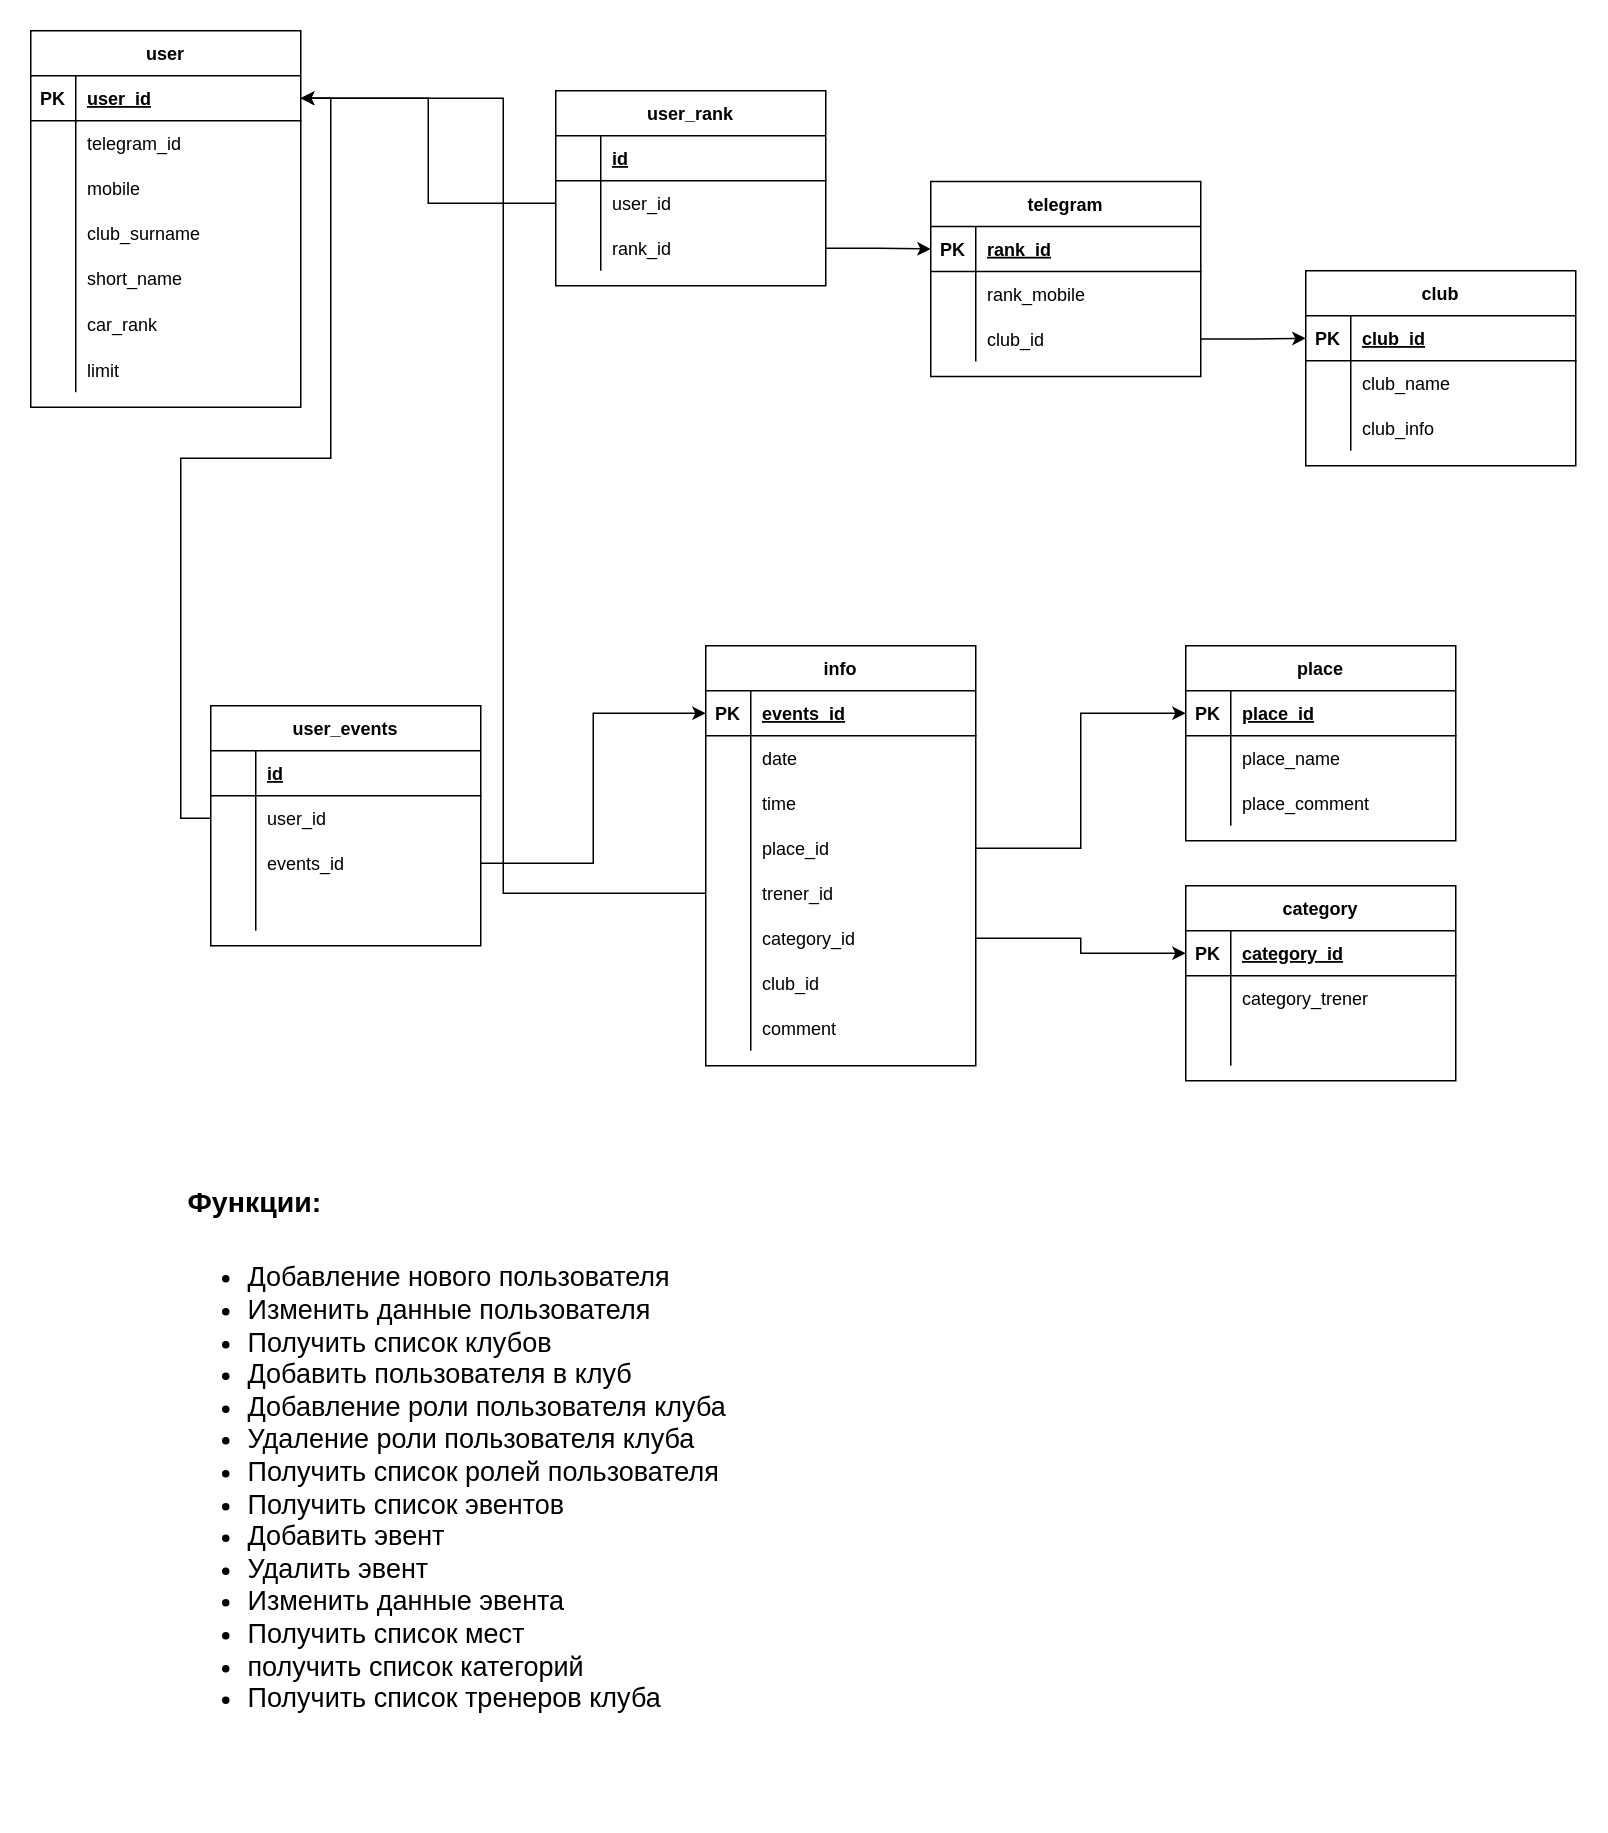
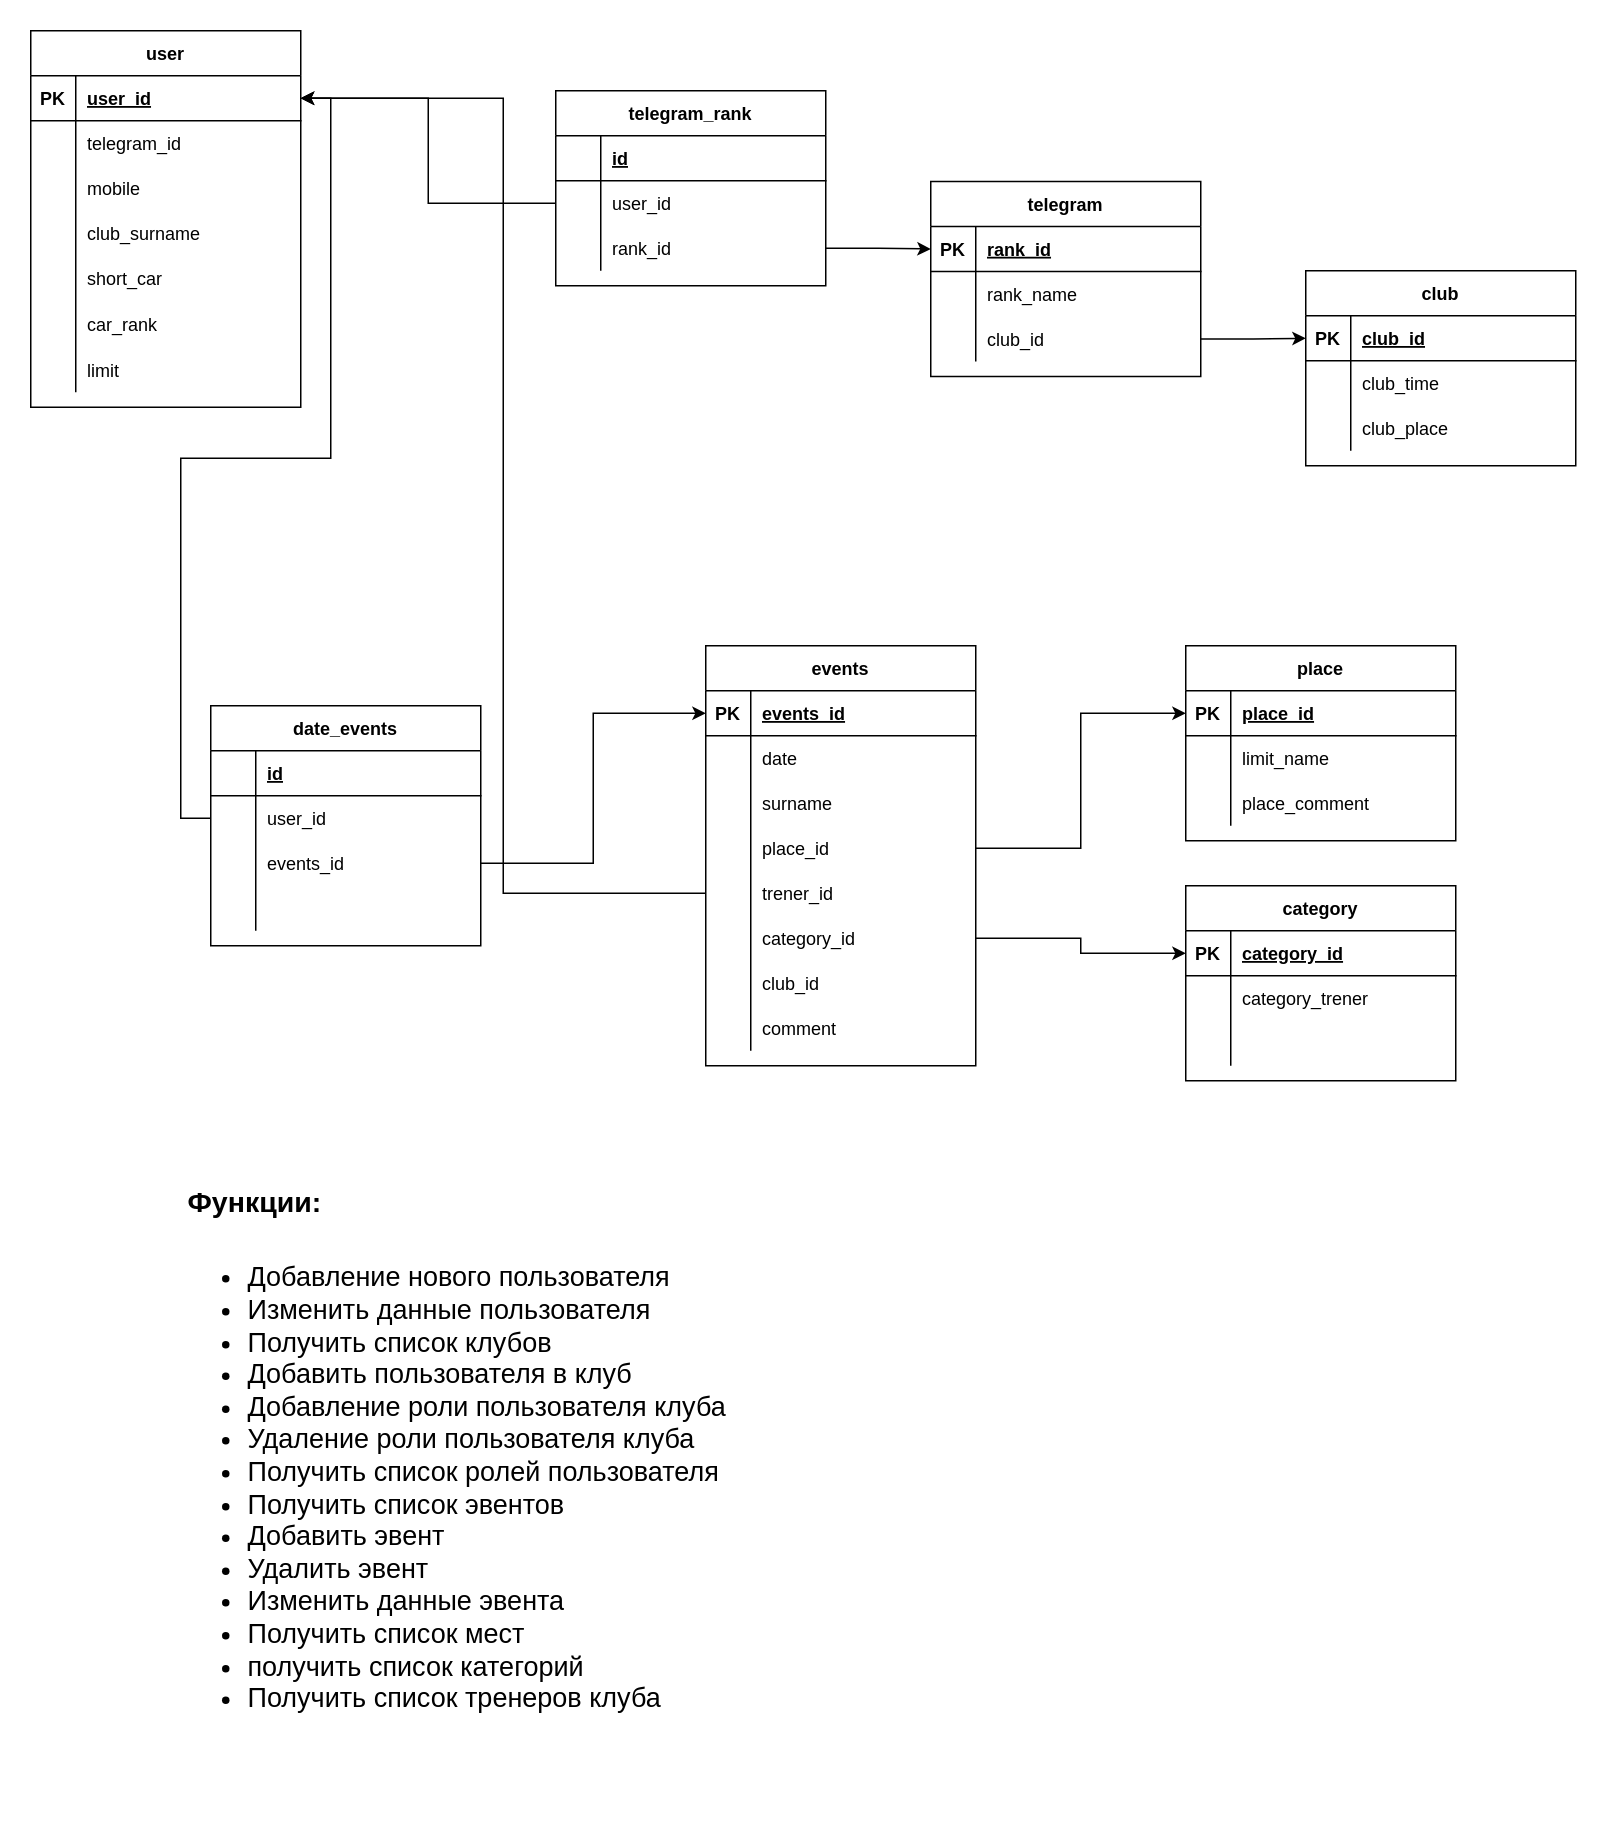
- <mxCell id="102" value="user_rank" style="shape=table;startSize=30;container=1;collapsible=1;childLayout=tableLayout;fixedRows=1;rowLines=0;fontStyle=1;align=center;resizeLast=1;" parent="1" vertex="1"><mxGeometry x="370" y="60" width="180" height="130" as="geometry"><mxRectangle x="890" y="-275.5" width="60" height="30" as="alternateBounds" /></mxGeometry></mxCell>
+ <mxCell id="102" value="telegram_rank" style="shape=table;startSize=30;container=1;collapsible=1;childLayout=tableLayout;fixedRows=1;rowLines=0;fontStyle=1;align=center;resizeLast=1;" parent="1" vertex="1"><mxGeometry x="370" y="60" width="180" height="130" as="geometry"><mxRectangle x="890" y="-275.5" width="60" height="30" as="alternateBounds" /></mxGeometry></mxCell>
- <mxCell id="27" value="short_name" style="shape=partialRectangle;connectable=0;fillColor=none;top=0;left=0;bottom=0;right=0;align=left;spacingLeft=6;overflow=hidden;" parent="25" vertex="1"><mxGeometry x="30" width="150" height="30" as="geometry"><mxRectangle width="150" height="30" as="alternateBounds" /></mxGeometry></mxCell>
+ <mxCell id="27" value="short_car" style="shape=partialRectangle;connectable=0;fillColor=none;top=0;left=0;bottom=0;right=0;align=left;spacingLeft=6;overflow=hidden;" parent="25" vertex="1"><mxGeometry x="30" width="150" height="30" as="geometry"><mxRectangle width="150" height="30" as="alternateBounds" /></mxGeometry></mxCell>
- <mxCell id="8" value="rank_mobile" style="shape=partialRectangle;connectable=0;fillColor=none;top=0;left=0;bottom=0;right=0;align=left;spacingLeft=6;overflow=hidden;" parent="6" vertex="1"><mxGeometry x="30" width="150" height="30" as="geometry"><mxRectangle width="150" height="30" as="alternateBounds" /></mxGeometry></mxCell>
+ <mxCell id="8" value="rank_name" style="shape=partialRectangle;connectable=0;fillColor=none;top=0;left=0;bottom=0;right=0;align=left;spacingLeft=6;overflow=hidden;" parent="6" vertex="1"><mxGeometry x="30" width="150" height="30" as="geometry"><mxRectangle width="150" height="30" as="alternateBounds" /></mxGeometry></mxCell>
- <mxCell id="40" value="club_name" style="shape=partialRectangle;connectable=0;fillColor=none;top=0;left=0;bottom=0;right=0;align=left;spacingLeft=6;overflow=hidden;" parent="38" vertex="1"><mxGeometry x="30" width="150" height="30" as="geometry"><mxRectangle width="150" height="30" as="alternateBounds" /></mxGeometry></mxCell>
+ <mxCell id="40" value="club_time" style="shape=partialRectangle;connectable=0;fillColor=none;top=0;left=0;bottom=0;right=0;align=left;spacingLeft=6;overflow=hidden;" parent="38" vertex="1"><mxGeometry x="30" width="150" height="30" as="geometry"><mxRectangle width="150" height="30" as="alternateBounds" /></mxGeometry></mxCell>
- <mxCell id="43" value="club_info" style="shape=partialRectangle;connectable=0;fillColor=none;top=0;left=0;bottom=0;right=0;align=left;spacingLeft=6;overflow=hidden;" parent="41" vertex="1"><mxGeometry x="30" width="150" height="30" as="geometry"><mxRectangle width="150" height="30" as="alternateBounds" /></mxGeometry></mxCell>
+ <mxCell id="43" value="club_place" style="shape=partialRectangle;connectable=0;fillColor=none;top=0;left=0;bottom=0;right=0;align=left;spacingLeft=6;overflow=hidden;" parent="41" vertex="1"><mxGeometry x="30" width="150" height="30" as="geometry"><mxRectangle width="150" height="30" as="alternateBounds" /></mxGeometry></mxCell>
- <mxCell id="54" value="info" style="shape=table;startSize=30;container=1;collapsible=1;childLayout=tableLayout;fixedRows=1;rowLines=0;fontStyle=1;align=center;resizeLast=1;" parent="1" vertex="1"><mxGeometry x="470" y="430" width="180" height="280" as="geometry"><mxRectangle x="890" y="-275.5" width="60" height="30" as="alternateBounds" /></mxGeometry></mxCell>
+ <mxCell id="54" value="events" style="shape=table;startSize=30;container=1;collapsible=1;childLayout=tableLayout;fixedRows=1;rowLines=0;fontStyle=1;align=center;resizeLast=1;" parent="1" vertex="1"><mxGeometry x="470" y="430" width="180" height="280" as="geometry"><mxRectangle x="890" y="-275.5" width="60" height="30" as="alternateBounds" /></mxGeometry></mxCell>
- <mxCell id="89" value="user_events" style="shape=table;startSize=30;container=1;collapsible=1;childLayout=tableLayout;fixedRows=1;rowLines=0;fontStyle=1;align=center;resizeLast=1;" parent="1" vertex="1"><mxGeometry x="140" y="470" width="180" height="160" as="geometry"><mxRectangle x="890" y="-275.5" width="60" height="30" as="alternateBounds" /></mxGeometry></mxCell>
+ <mxCell id="89" value="date_events" style="shape=table;startSize=30;container=1;collapsible=1;childLayout=tableLayout;fixedRows=1;rowLines=0;fontStyle=1;align=center;resizeLast=1;" parent="1" vertex="1"><mxGeometry x="140" y="470" width="180" height="160" as="geometry"><mxRectangle x="890" y="-275.5" width="60" height="30" as="alternateBounds" /></mxGeometry></mxCell>
- <mxCell id="50" value="place_name" style="shape=partialRectangle;connectable=0;fillColor=none;top=0;left=0;bottom=0;right=0;align=left;spacingLeft=6;overflow=hidden;" parent="48" vertex="1"><mxGeometry x="30" width="150" height="30" as="geometry"><mxRectangle width="150" height="30" as="alternateBounds" /></mxGeometry></mxCell>
+ <mxCell id="50" value="limit_name" style="shape=partialRectangle;connectable=0;fillColor=none;top=0;left=0;bottom=0;right=0;align=left;spacingLeft=6;overflow=hidden;" parent="48" vertex="1"><mxGeometry x="30" width="150" height="30" as="geometry"><mxRectangle width="150" height="30" as="alternateBounds" /></mxGeometry></mxCell>
- <mxCell id="63" value="time" style="shape=partialRectangle;connectable=0;fillColor=none;top=0;left=0;bottom=0;right=0;align=left;spacingLeft=6;overflow=hidden;" parent="61" vertex="1"><mxGeometry x="30" width="150" height="30" as="geometry"><mxRectangle width="150" height="30" as="alternateBounds" /></mxGeometry></mxCell>
+ <mxCell id="63" value="surname" style="shape=partialRectangle;connectable=0;fillColor=none;top=0;left=0;bottom=0;right=0;align=left;spacingLeft=6;overflow=hidden;" parent="61" vertex="1"><mxGeometry x="30" width="150" height="30" as="geometry"><mxRectangle width="150" height="30" as="alternateBounds" /></mxGeometry></mxCell>
